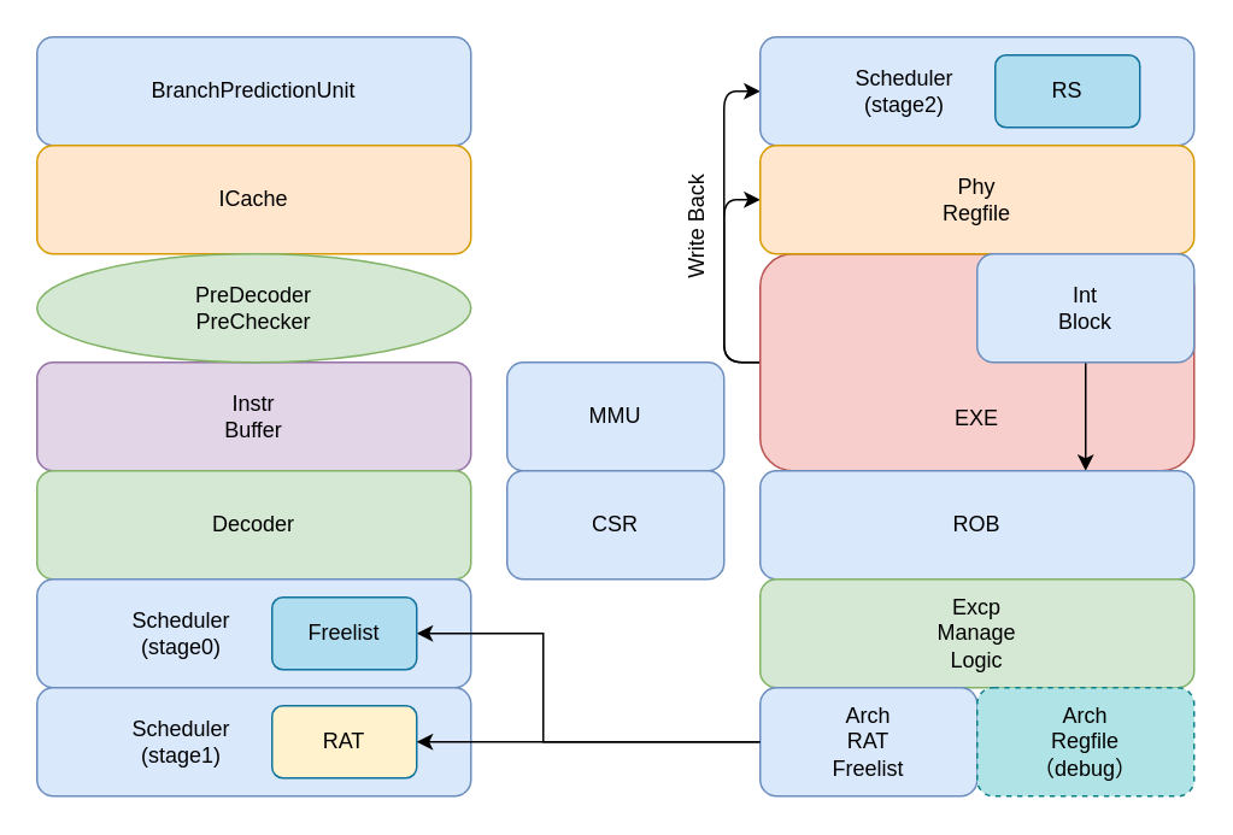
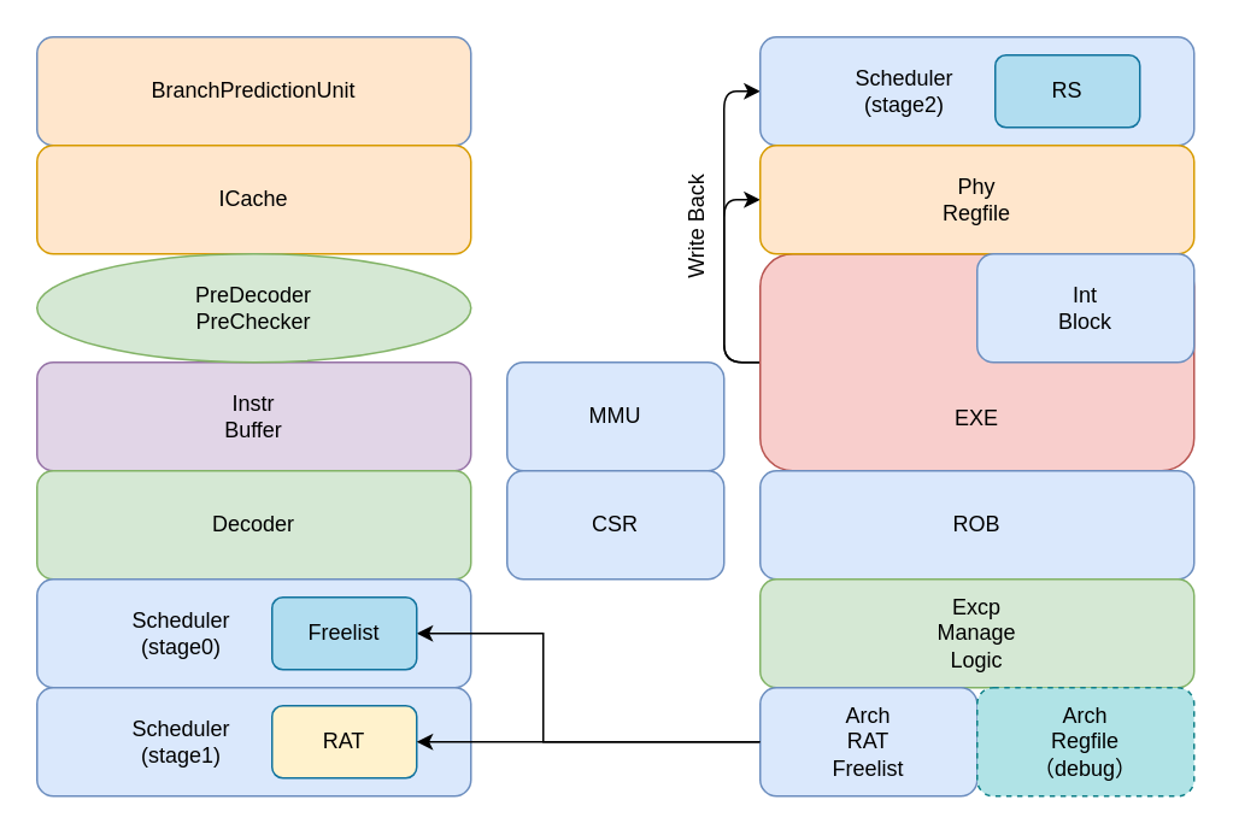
- <mxCell id="5" value="BranchPredictionUnit" style="rounded=1;whiteSpace=wrap;html=1;fillColor=#dae8fc;strokeColor=#6c8ebf;" vertex="1" parent="1"><mxGeometry x="20" y="20" width="240" height="60" as="geometry" /></mxCell>
+ <mxCell id="5" value="BranchPredictionUnit" style="rounded=1;whiteSpace=wrap;html=1;fillColor=#ffe6cc;strokeColor=#6c8ebf;" vertex="1" parent="1"><mxGeometry x="20" y="20" width="240" height="60" as="geometry" /></mxCell>
- <mxCell id="12" style="edgeStyle=orthogonalEdgeStyle;rounded=1;orthogonalLoop=1;jettySize=auto;html=1;exitX=0.5;exitY=1;exitDx=0;exitDy=0;entryX=0.75;entryY=0;entryDx=0;entryDy=0;" edge="1" parent="1" source="13" target="14"><mxGeometry relative="1" as="geometry"><mxPoint x="600" y="250" as="targetPoint" /></mxGeometry></mxCell>
